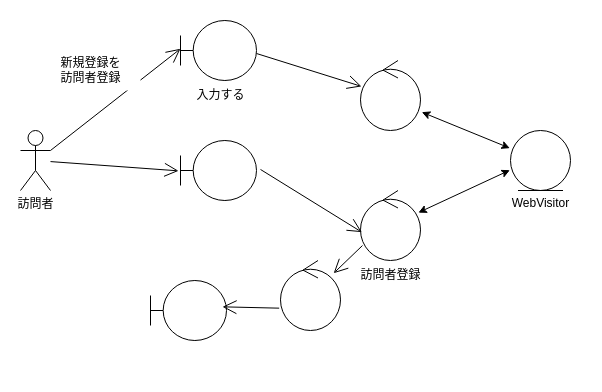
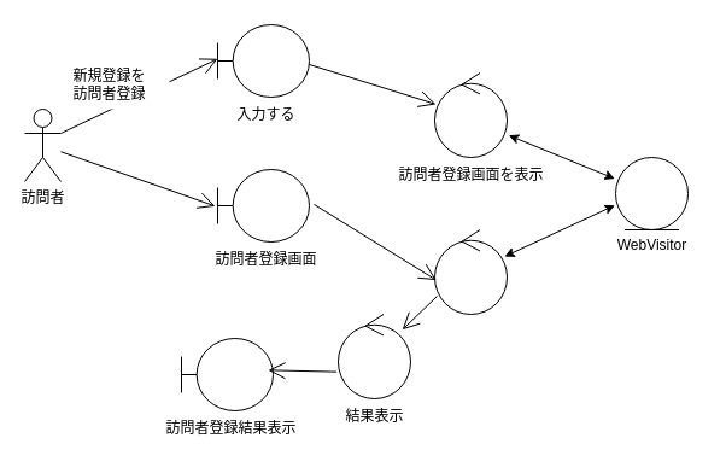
+ <mxCell id="9" value="訪問者登録画面を表示" style="text;html=1;align=center;verticalAlign=middle;resizable=0;points=[];autosize=1;strokeColor=none;fillColor=none;" vertex="1" parent="1"><mxGeometry x="320" y="130" width="140" height="30" as="geometry" /></mxCell>
- <mxCell id="2" value="訪問者" style="shape=umlActor;verticalLabelPosition=bottom;verticalAlign=top;html=1;outlineConnect=0;" vertex="1" parent="1"><mxGeometry x="20" y="130" width="30" height="60" as="geometry" /></mxCell>
+ <mxCell id="2" value="訪問者" style="shape=umlActor;verticalLabelPosition=bottom;verticalAlign=top;html=1;outlineConnect=0;" vertex="1" parent="1"><mxGeometry x="20" y="90" width="30" height="60" as="geometry" /></mxCell>
+ <mxCell id="11" value="訪問者登録画面" style="text;html=1;align=center;verticalAlign=middle;resizable=0;points=[];autosize=1;strokeColor=none;fillColor=none;" vertex="1" parent="1"><mxGeometry x="165" y="200" width="110" height="30" as="geometry" /></mxCell>
- <mxCell id="17" value="訪問者登録" style="text;html=1;align=center;verticalAlign=middle;resizable=0;points=[];autosize=1;strokeColor=none;fillColor=none;" vertex="1" parent="1"><mxGeometry x="350" y="260" width="80" height="30" as="geometry" /></mxCell>
+ <mxCell id="22" value="結果表示" style="text;html=1;align=center;verticalAlign=middle;resizable=0;points=[];autosize=1;strokeColor=none;fillColor=none;" vertex="1" parent="1"><mxGeometry x="275" y="330" width="70" height="30" as="geometry" /></mxCell>
+ <mxCell id="25" value="訪問者登録結果表示" style="text;html=1;align=center;verticalAlign=middle;resizable=0;points=[];autosize=1;strokeColor=none;fillColor=none;" vertex="1" parent="1"><mxGeometry x="126" y="340" width="130" height="30" as="geometry" /></mxCell>
